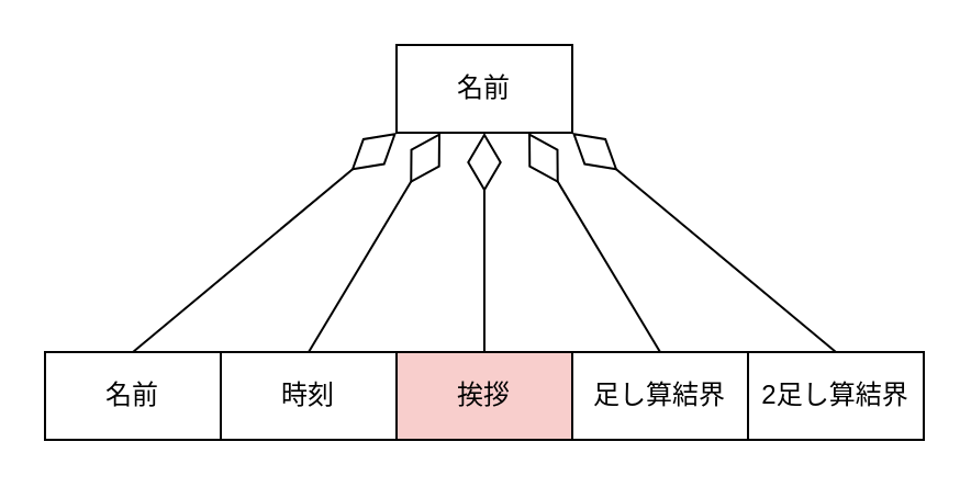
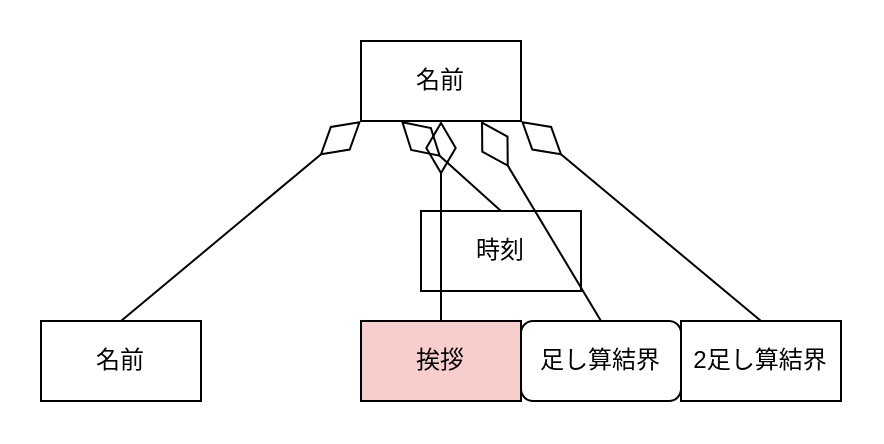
- <mxCell id="3" value="時刻" style="rounded=0;whiteSpace=wrap;html=1;" vertex="1" parent="1"><mxGeometry x="100" y="160" width="80" height="40" as="geometry" /></mxCell>
+ <mxCell id="3" value="時刻" style="rounded=0;whiteSpace=wrap;html=1;" vertex="1" parent="1"><mxGeometry x="210" y="105" width="80" height="40" as="geometry" /></mxCell>
- <mxCell id="9" value="足し算結界" style="rounded=0;whiteSpace=wrap;html=1;" vertex="1" parent="1"><mxGeometry x="260" y="160" width="80" height="40" as="geometry" /></mxCell>
+ <mxCell id="9" value="足し算結界" style="whiteSpace=wrap;html=1;rounded=1;" vertex="1" parent="1"><mxGeometry x="260" y="160" width="80" height="40" as="geometry" /></mxCell>
